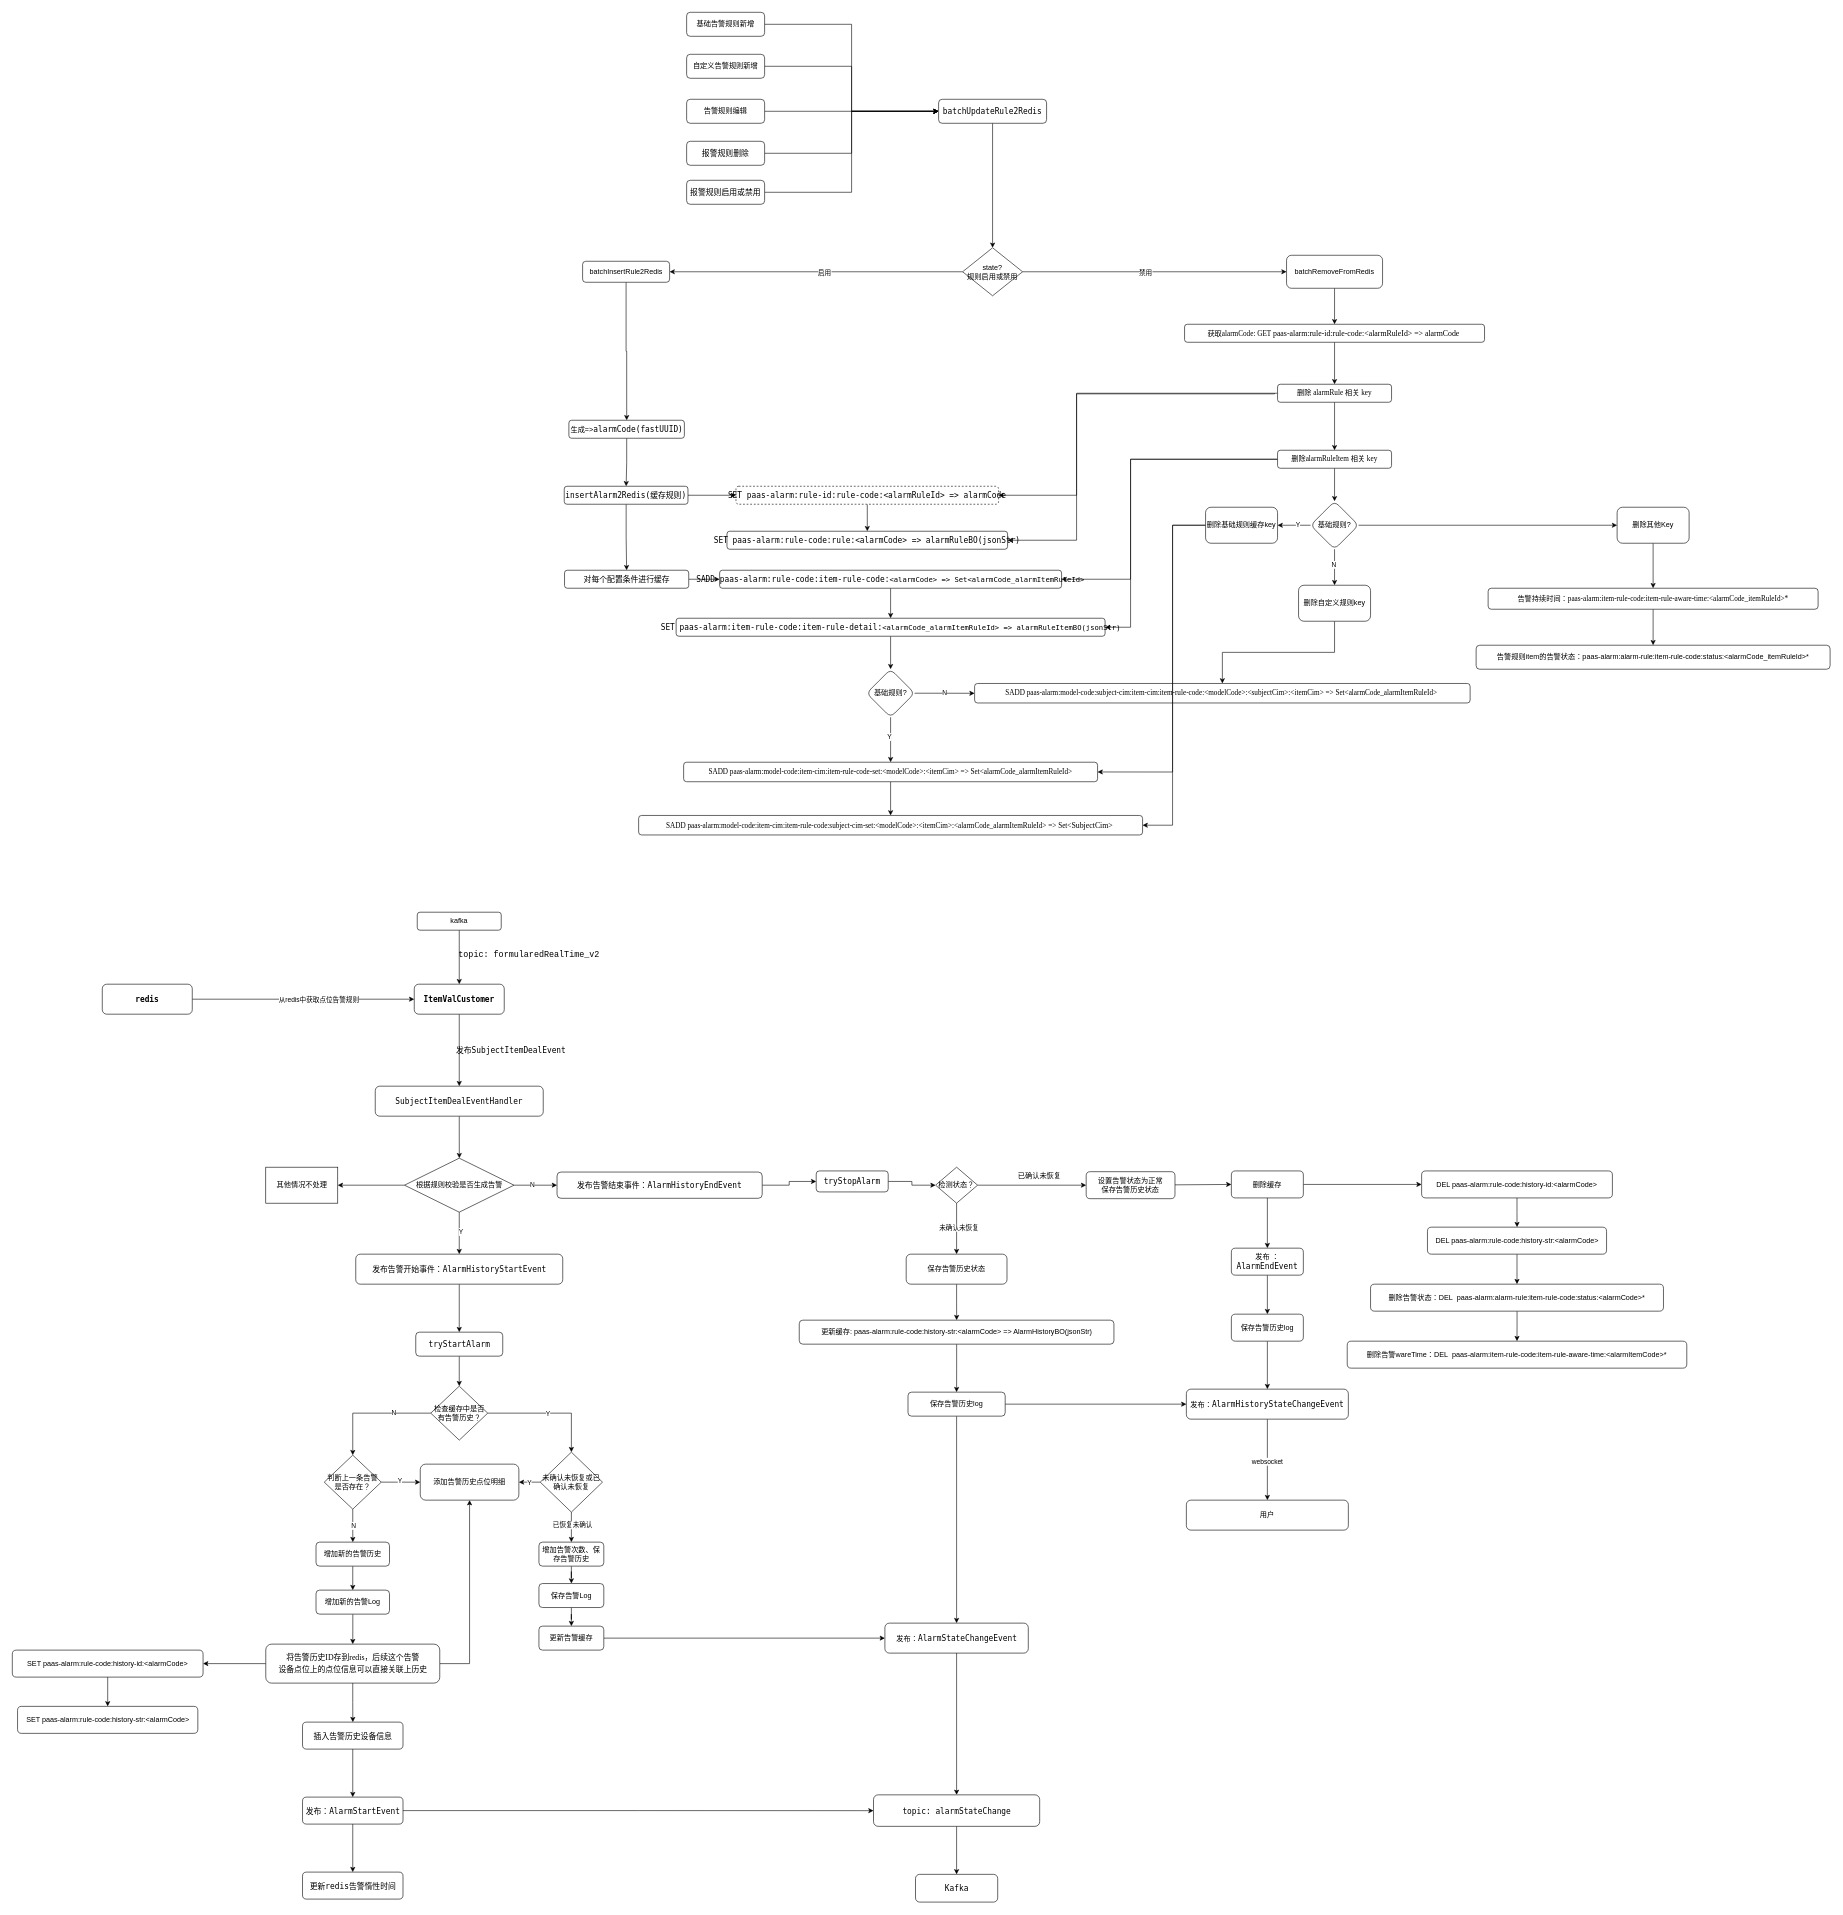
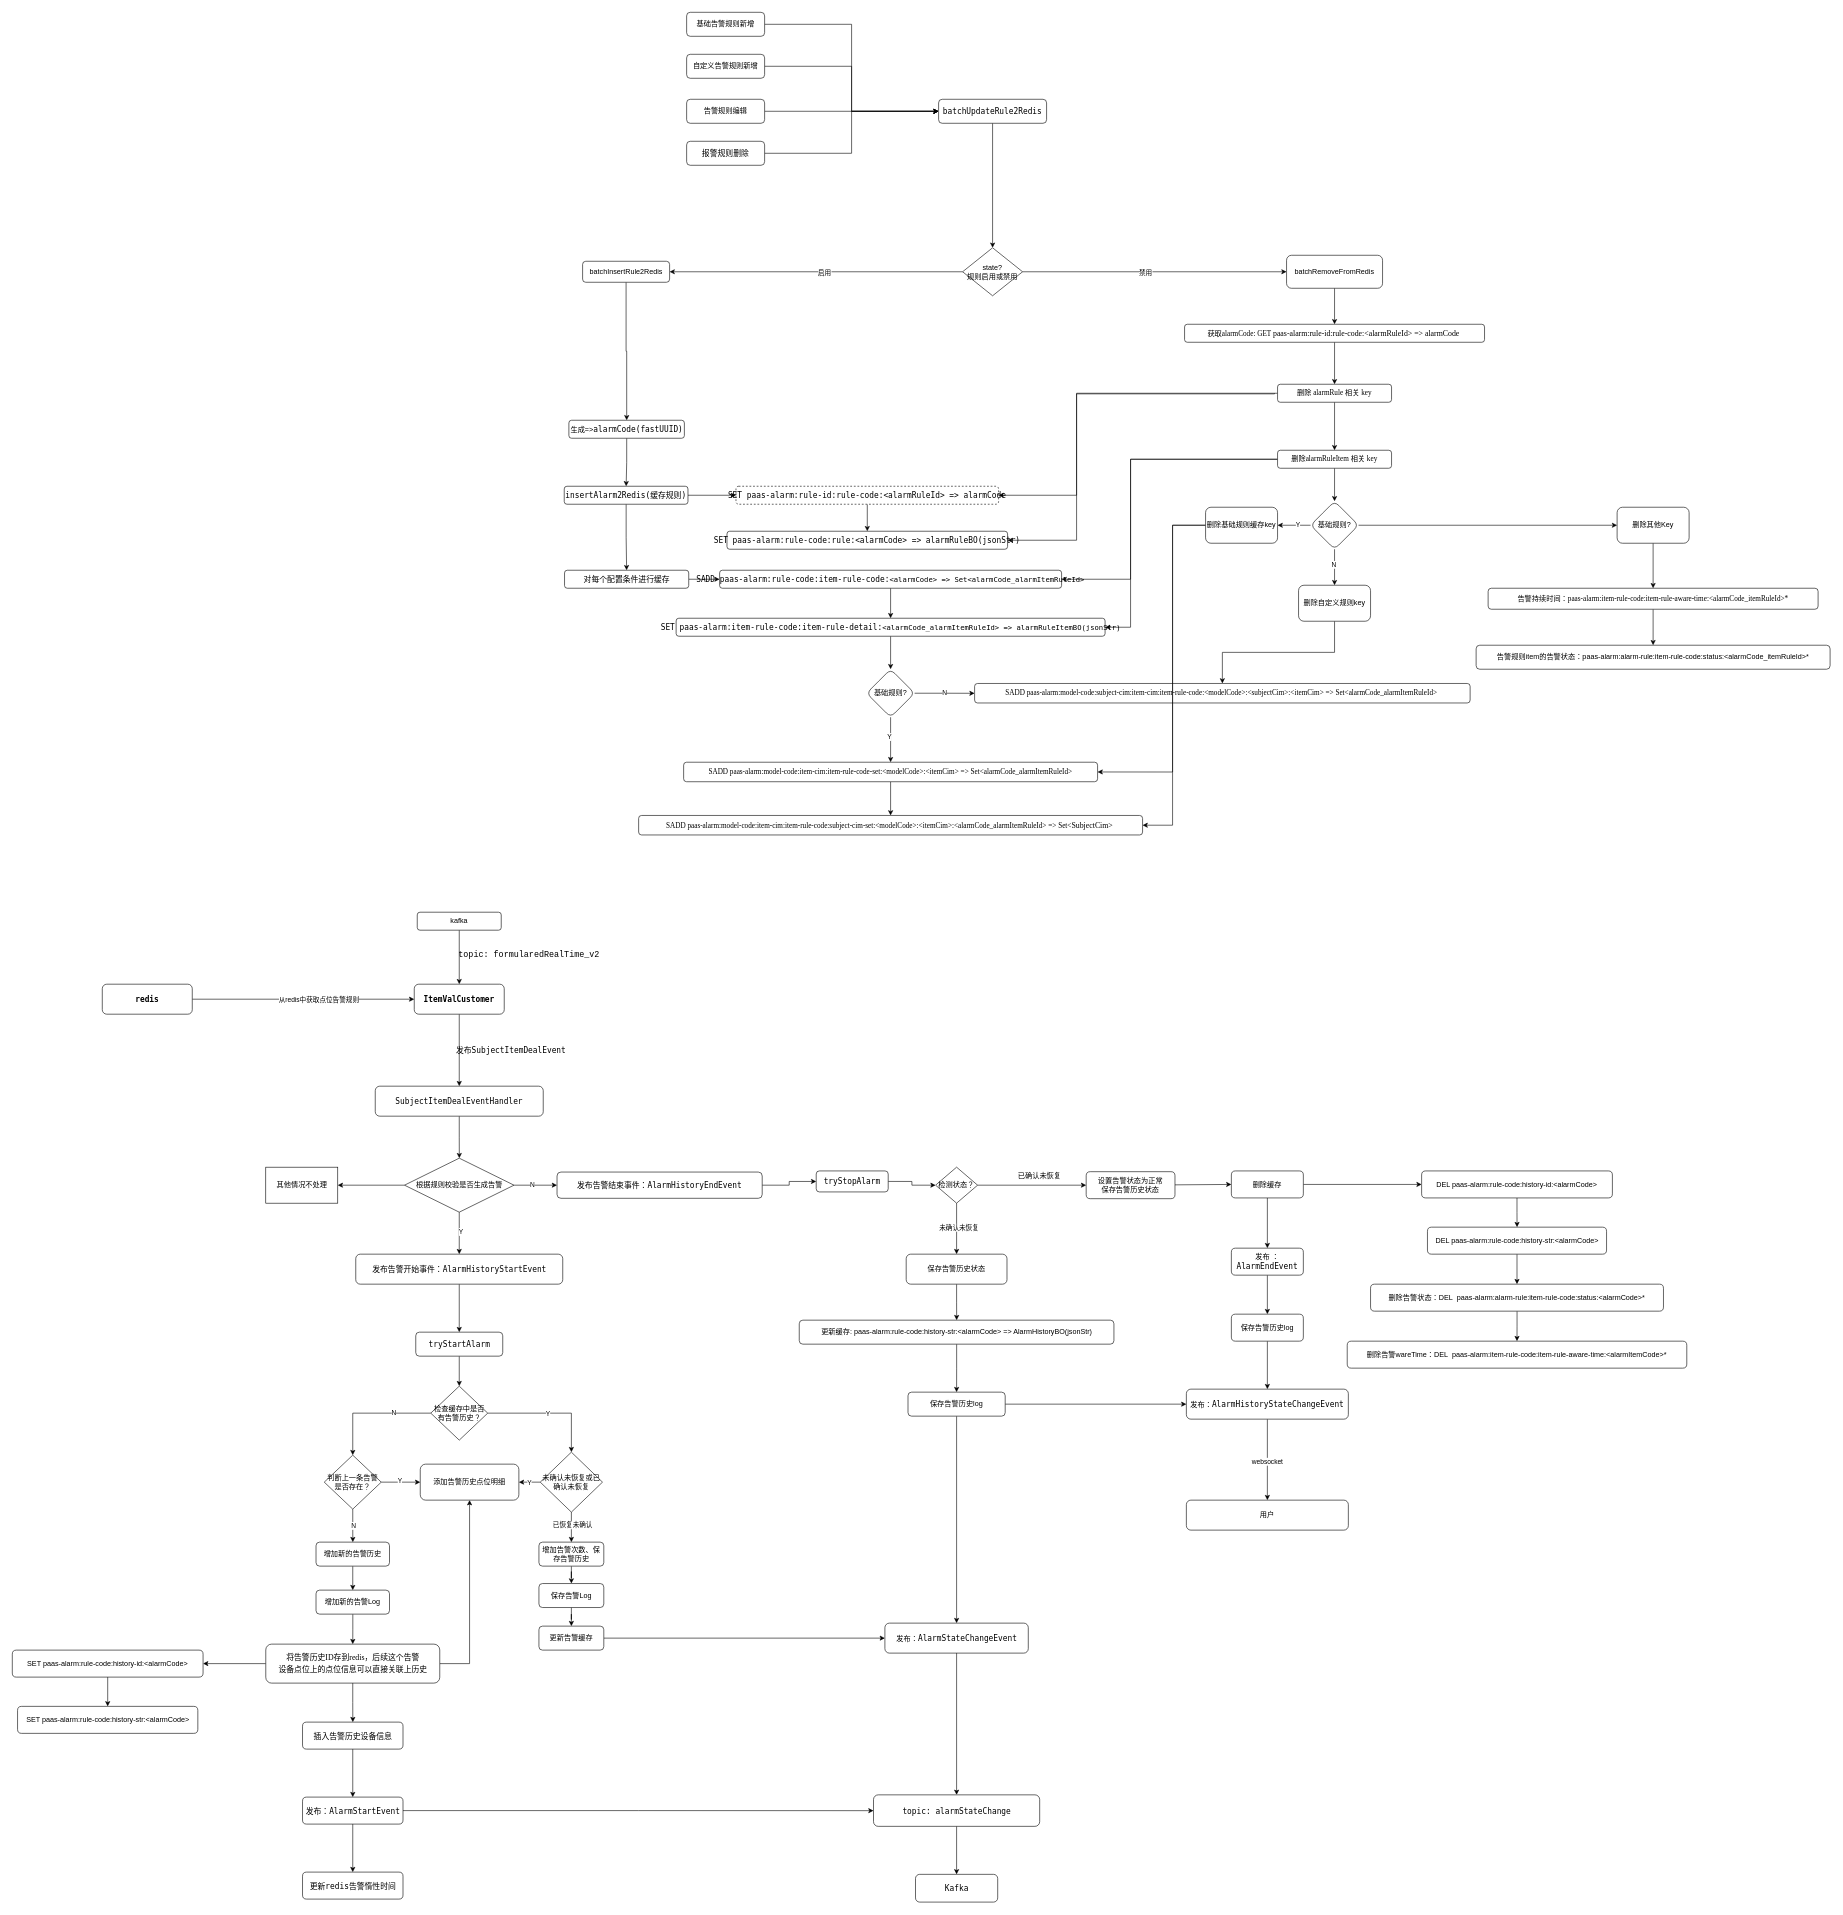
- <mxCell id="102" value="&lt;div&gt;&lt;pre style=&quot;font-family: 宋体, monospace; font-size: 9.8pt;&quot;&gt;&lt;span&gt;&lt;font&gt;报警规则启用或禁用&lt;/font&gt;&lt;/span&gt;&lt;/pre&gt;&lt;/div&gt;" style="rounded=1;whiteSpace=wrap;html=1;" vertex="1" parent="1"><mxGeometry x="1144" y="300" width="130" height="40" as="geometry" /></mxCell>
- <mxCell id="101" style="edgeStyle=orthogonalEdgeStyle;rounded=0;orthogonalLoop=1;jettySize=auto;html=1;exitX=1;exitY=0.5;exitDx=0;exitDy=0;entryX=0;entryY=0.5;entryDx=0;entryDy=0;" edge="1" parent="1" source="102" target="98"><mxGeometry relative="1" as="geometry" /></mxCell>
